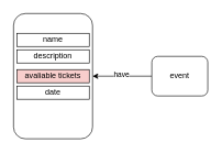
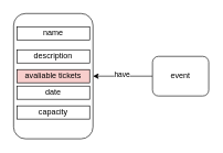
- <mxCell id="3" value="name" style="rounded=0;whiteSpace=wrap;html=1;" vertex="1" parent="1"><mxGeometry x="25" y="50" width="110" height="20" as="geometry" /></mxCell>
+ <mxCell id="3" value="name" style="rounded=0;whiteSpace=wrap;html=1;" vertex="1" parent="1"><mxGeometry x="25" y="40" width="110" height="20" as="geometry" /></mxCell>
+ <mxCell id="7" value="capacity" style="rounded=0;whiteSpace=wrap;html=1;" vertex="1" parent="1"><mxGeometry x="25" y="160" width="110" height="20" as="geometry" /></mxCell>
